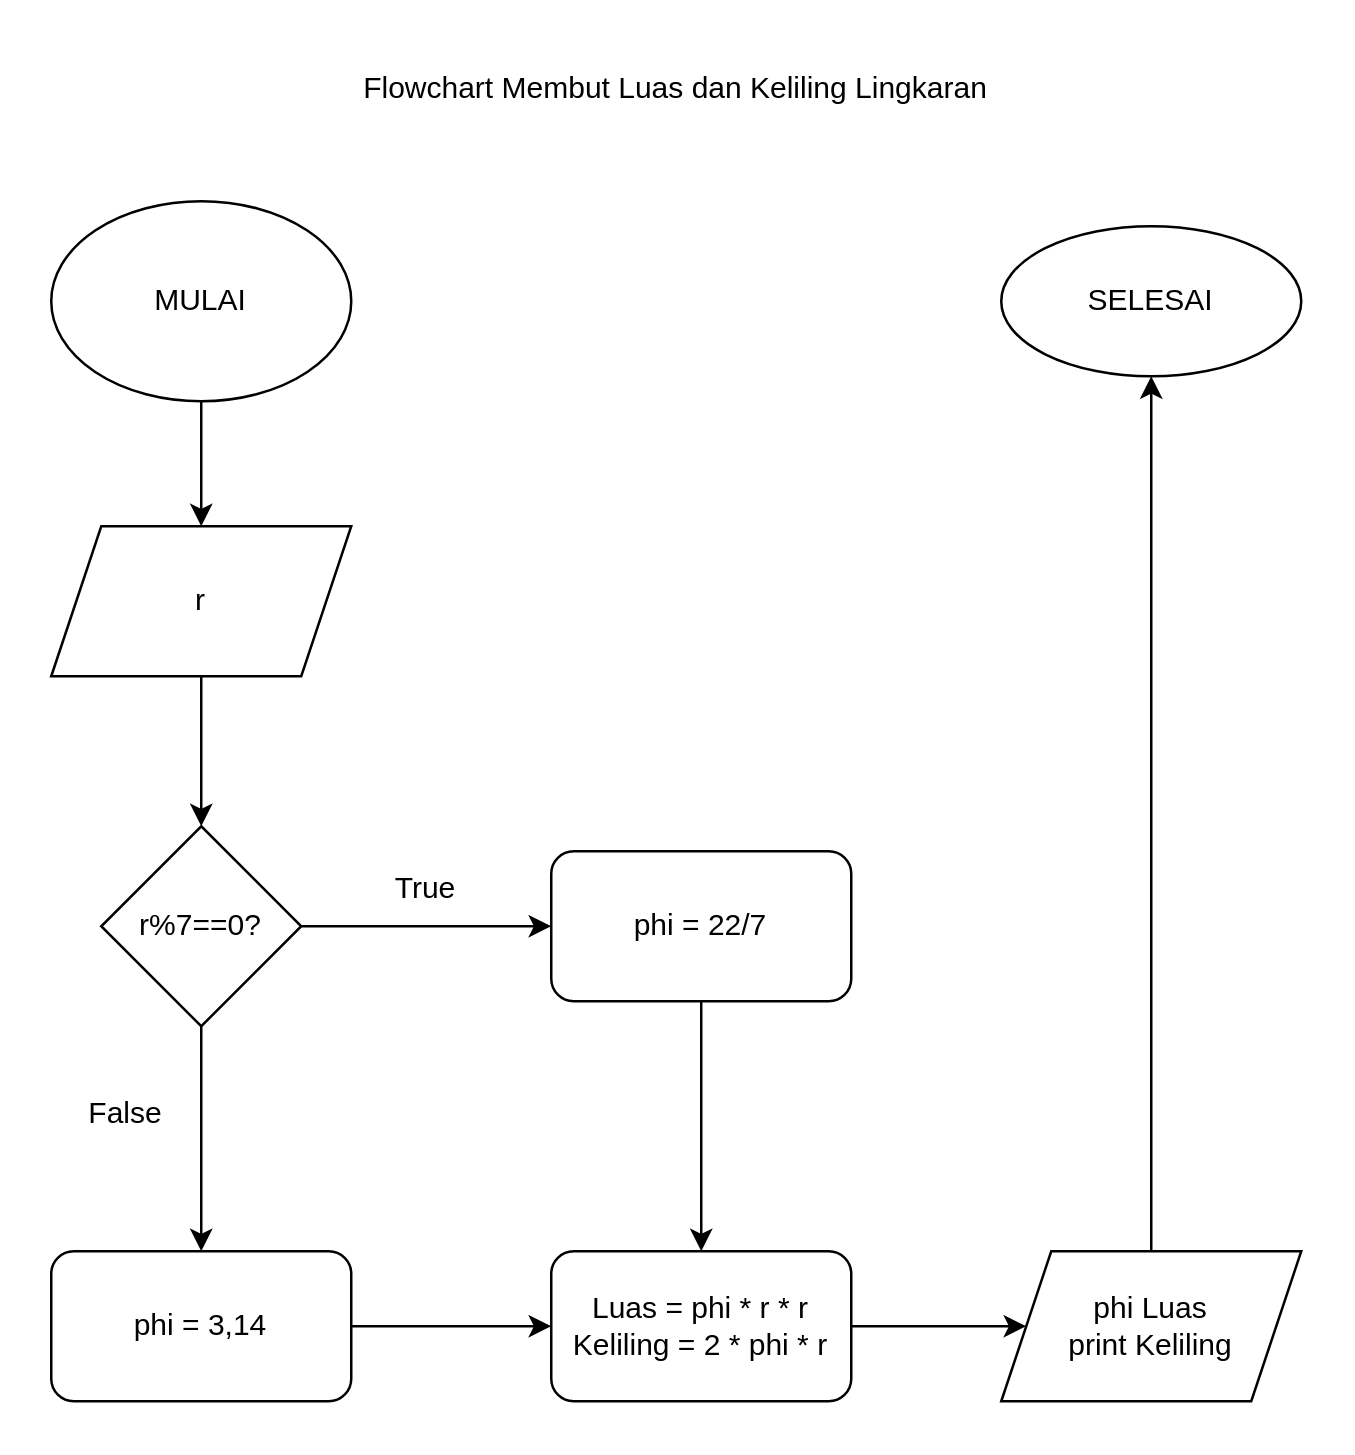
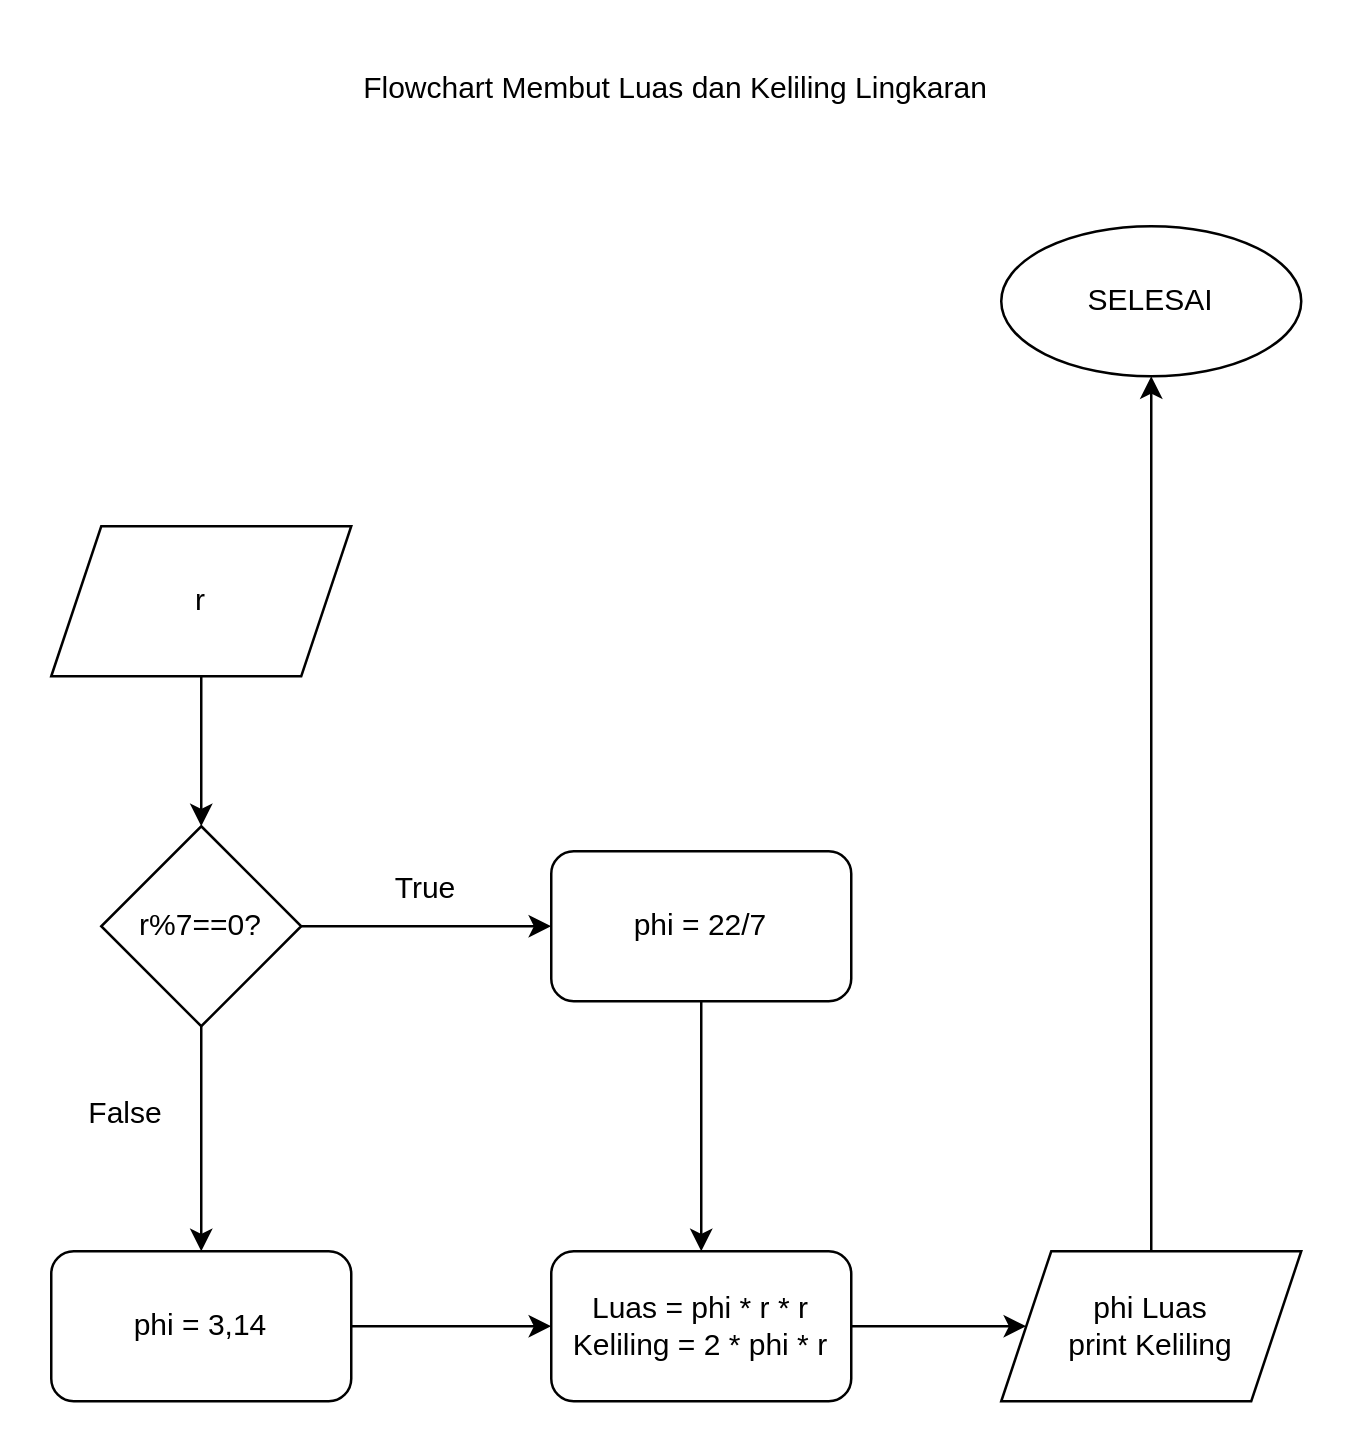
- <mxCell id="3" value="MULAI" style="ellipse;whiteSpace=wrap;html=1;" parent="1" vertex="1"><mxGeometry x="20" y="80" width="120" height="80" as="geometry" /></mxCell>
- <mxCell id="2" style="edgeStyle=orthogonalEdgeStyle;rounded=0;orthogonalLoop=1;jettySize=auto;html=1;exitX=0.5;exitY=1;exitDx=0;exitDy=0;entryX=0.5;entryY=0;entryDx=0;entryDy=0;" parent="1" source="3" target="5" edge="1"><mxGeometry relative="1" as="geometry" /></mxCell>
